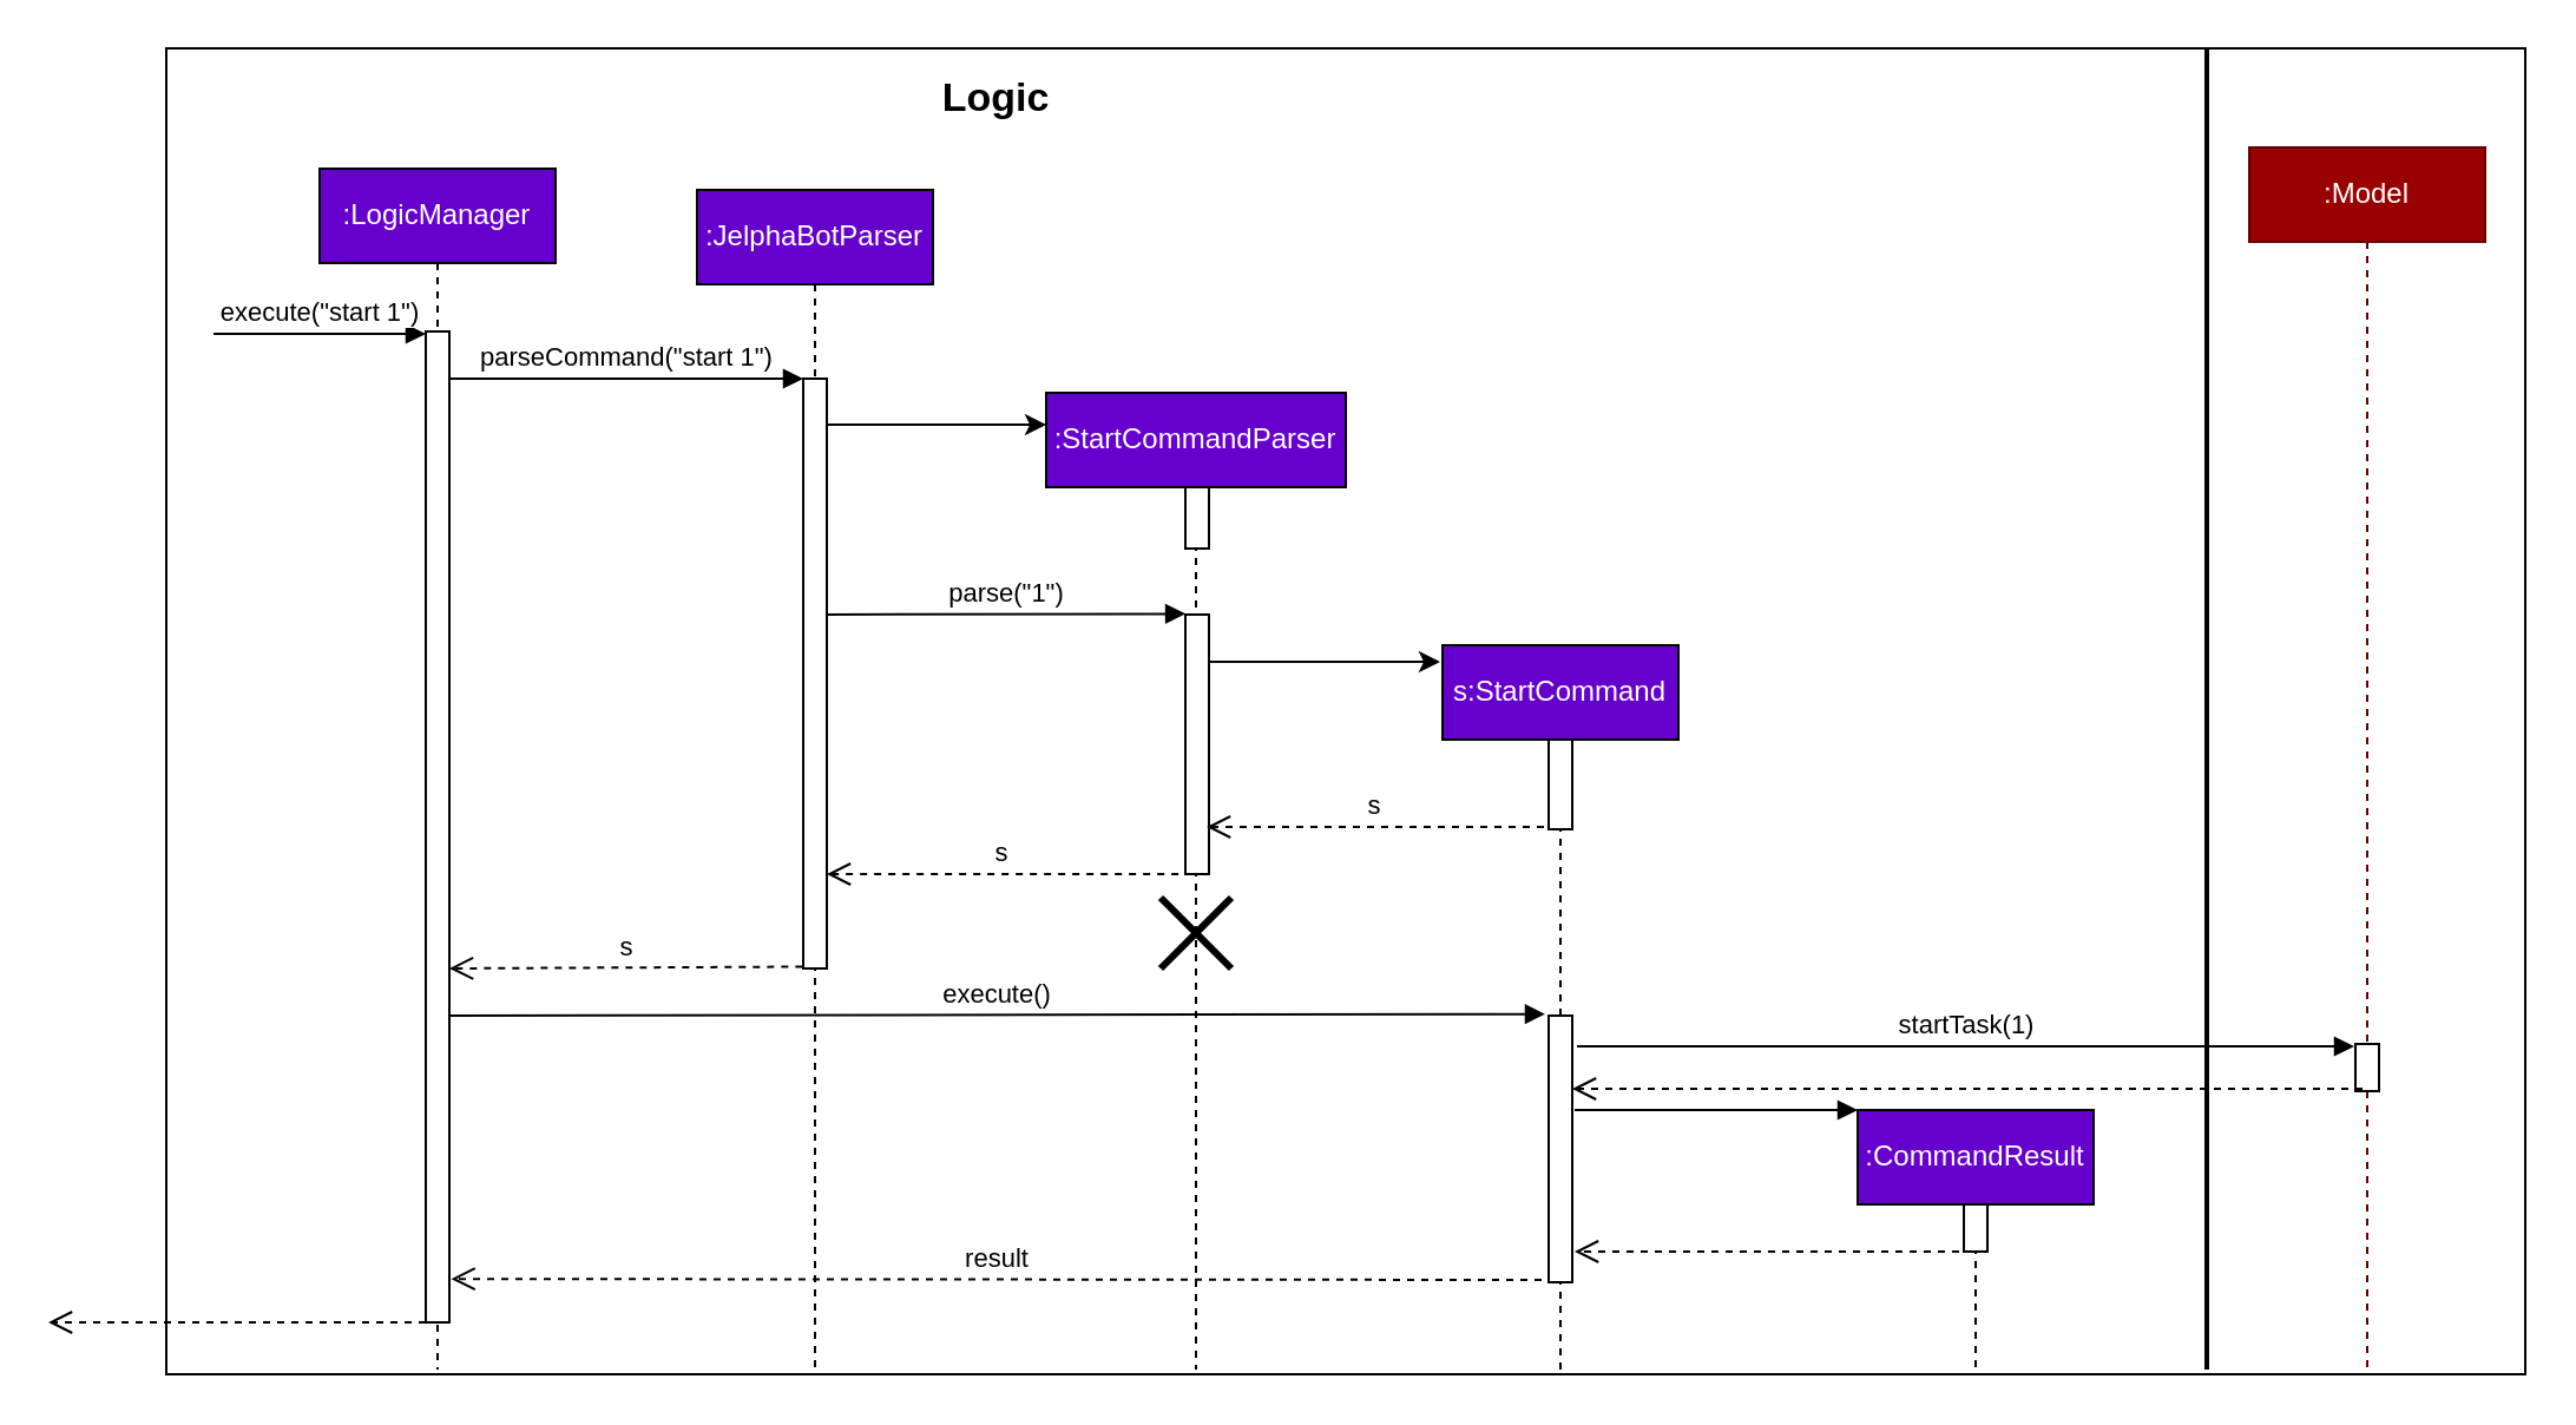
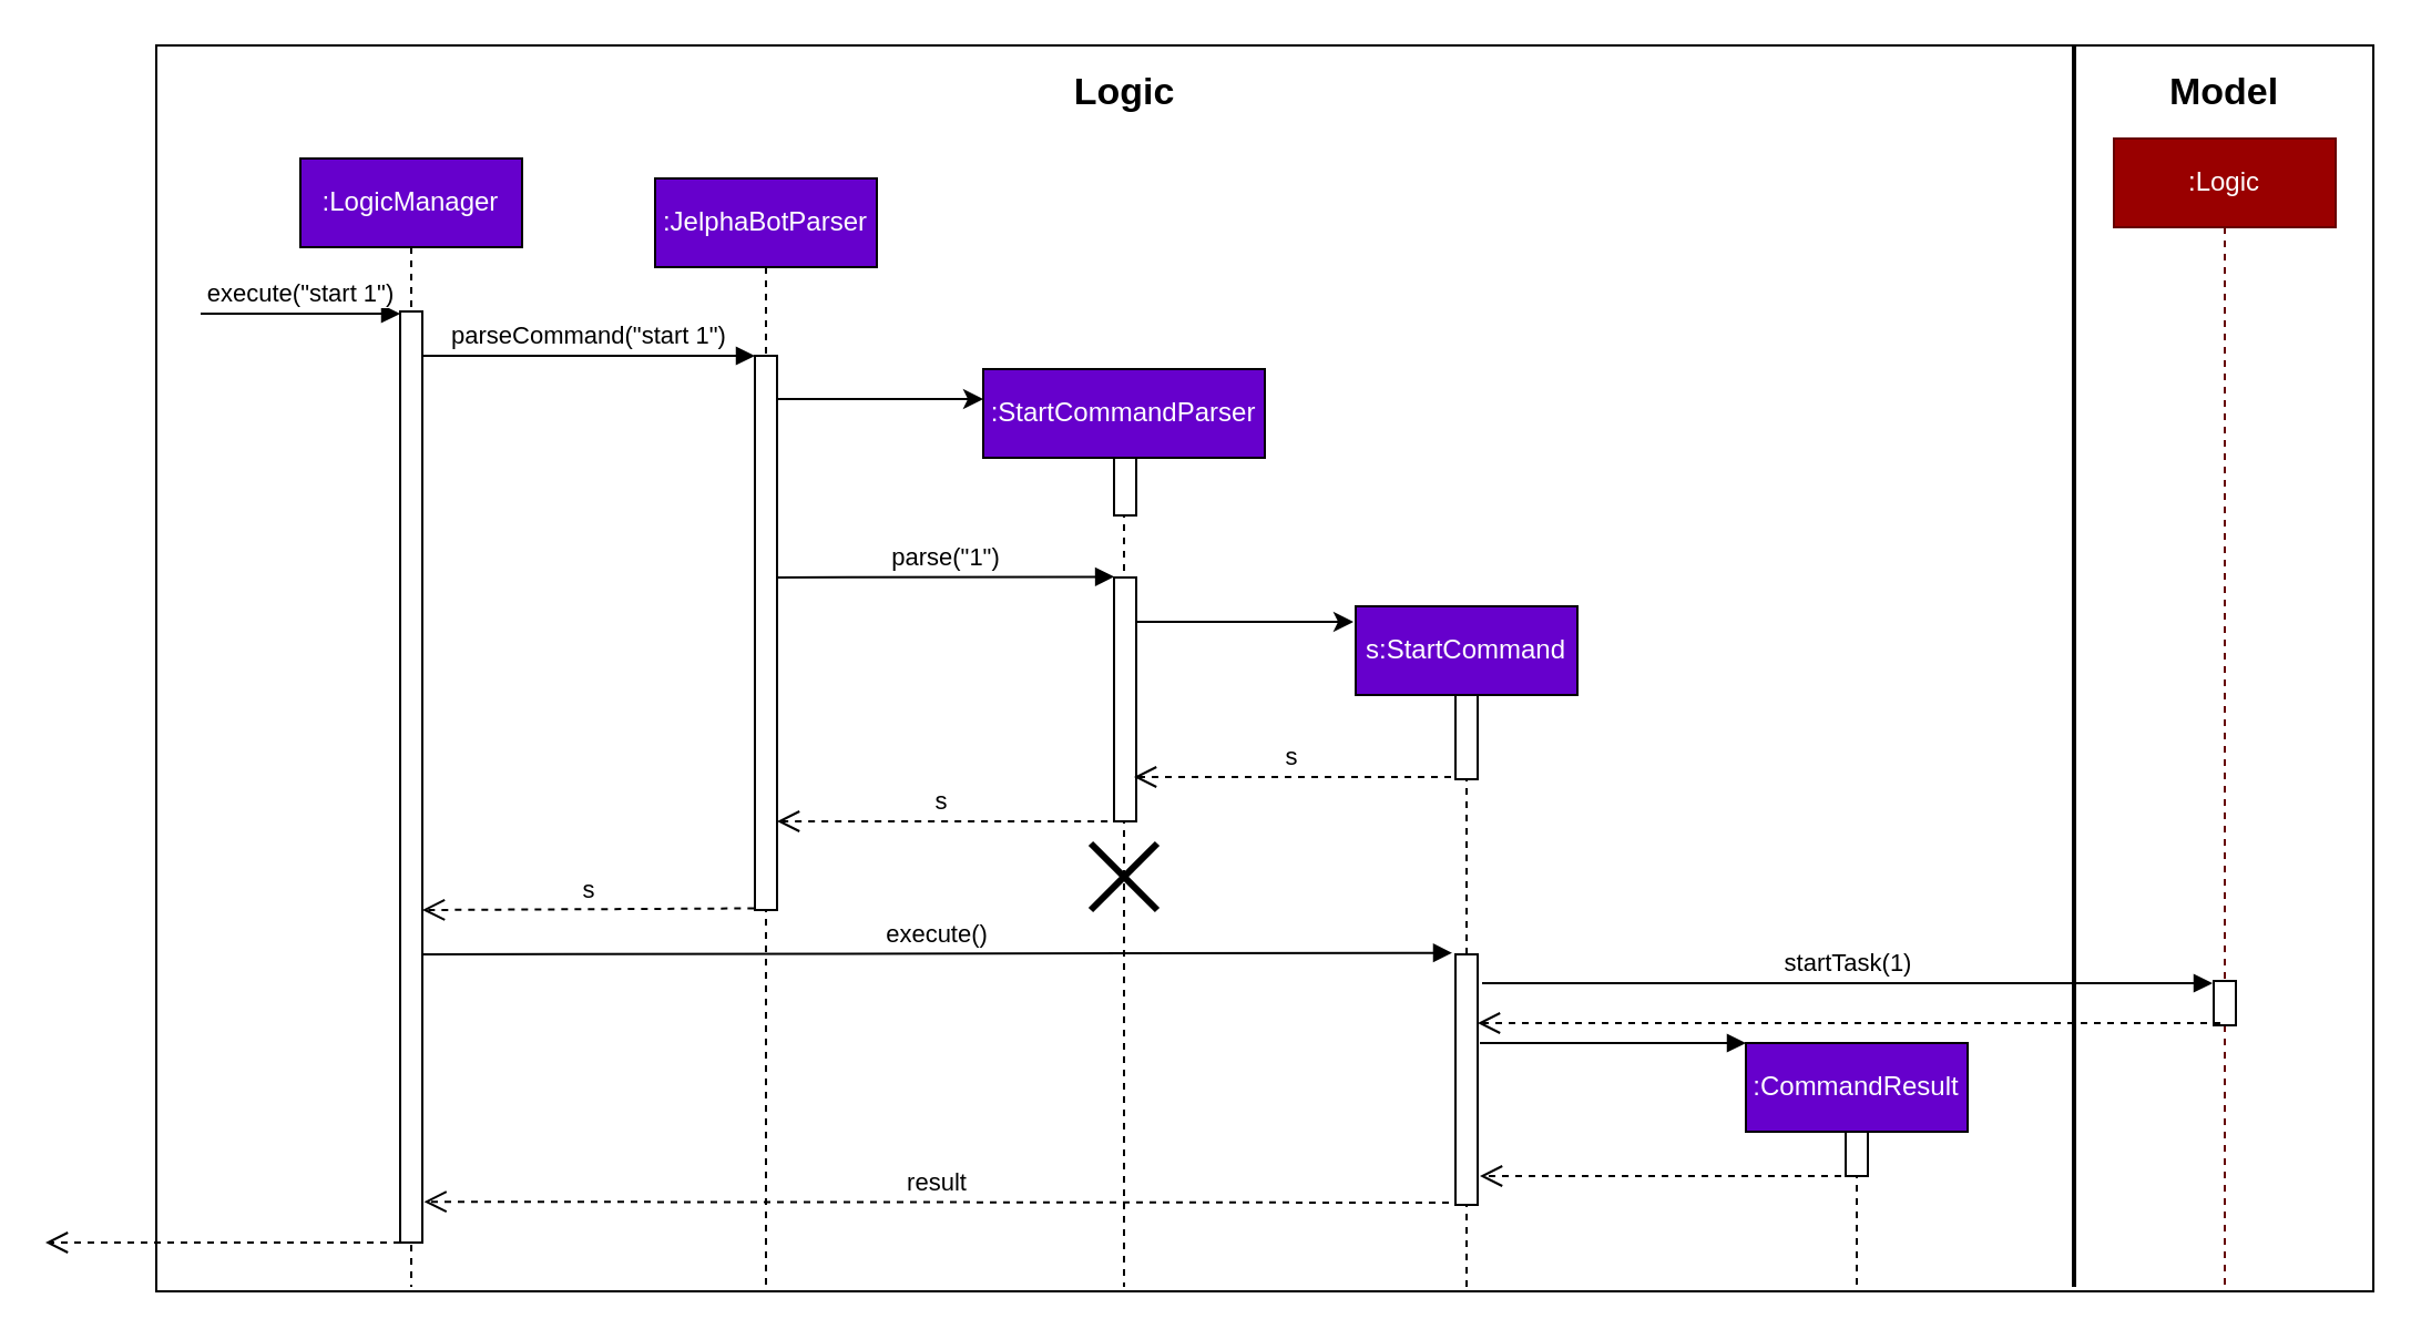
- <mxCell id="34" value="&lt;b&gt;&lt;font style=&quot;font-size: 17px&quot;&gt;Logic&lt;/font&gt;&lt;/b&gt;" style="text;html=1;strokeColor=none;fillColor=none;align=center;verticalAlign=middle;whiteSpace=wrap;rounded=0;" parent="1" vertex="1"><mxGeometry x="402" y="32" width="40" height="20" as="geometry" /></mxCell>
+ <mxCell id="34" value="&lt;b&gt;&lt;font style=&quot;font-size: 17px&quot;&gt;Logic&lt;/font&gt;&lt;/b&gt;" style="text;html=1;strokeColor=none;fillColor=none;align=center;verticalAlign=middle;whiteSpace=wrap;rounded=0;" parent="1" vertex="1"><mxGeometry x="487" y="32" width="40" height="20" as="geometry" /></mxCell>
+ <mxCell id="35" value="&lt;b&gt;&lt;font style=&quot;font-size: 17px&quot;&gt;Model&lt;/font&gt;&lt;/b&gt;" style="text;html=1;strokeColor=none;fillColor=none;align=center;verticalAlign=middle;whiteSpace=wrap;rounded=0;" parent="1" vertex="1"><mxGeometry x="983" y="32" width="40" height="20" as="geometry" /></mxCell>
- <mxCell id="29" value="&lt;font color=&quot;#ffffff&quot;&gt;:Model&lt;/font&gt;" style="shape=umlLifeline;perimeter=lifelinePerimeter;whiteSpace=wrap;html=1;container=1;collapsible=0;recursiveResize=0;outlineConnect=0;fillColor=#990000;strokeColor=#660000;" parent="1" vertex="1"><mxGeometry x="953" y="62" width="100" height="520" as="geometry" /></mxCell>
+ <mxCell id="29" value="&lt;font color=&quot;#ffffff&quot;&gt;:Logic&lt;/font&gt;" style="shape=umlLifeline;perimeter=lifelinePerimeter;whiteSpace=wrap;html=1;container=1;collapsible=0;recursiveResize=0;outlineConnect=0;fillColor=#990000;strokeColor=#660000;" parent="1" vertex="1"><mxGeometry x="953" y="62" width="100" height="520" as="geometry" /></mxCell>
